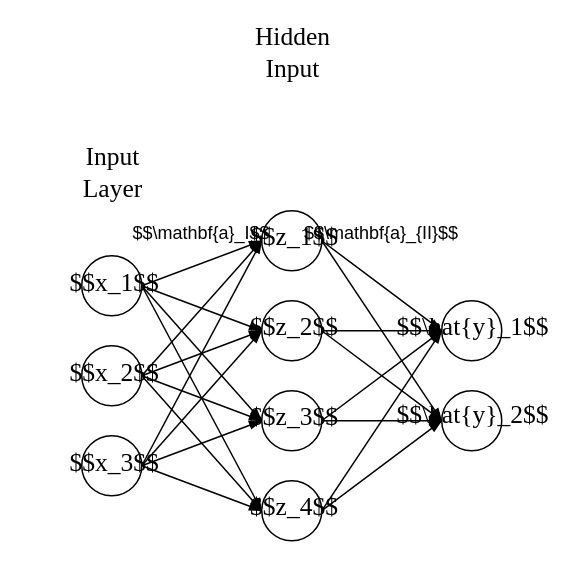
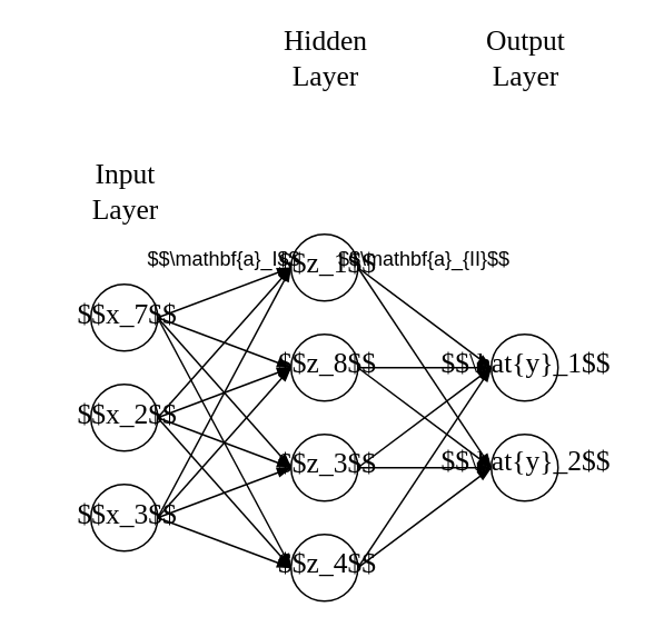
- <mxCell id="50" value="Hidden&lt;div&gt;Input&lt;/div&gt;" style="text;html=1;align=center;verticalAlign=middle;whiteSpace=wrap;rounded=0;fontFamily=Georgia;fontSize=17;" parent="1" vertex="1"><mxGeometry x="140" y="20" width="110" height="30" as="geometry" /></mxCell>
+ <mxCell id="50" value="Hidden&lt;div&gt;Layer&lt;/div&gt;" style="text;html=1;align=center;verticalAlign=middle;whiteSpace=wrap;rounded=0;fontFamily=Georgia;fontSize=17;" parent="1" vertex="1"><mxGeometry x="140" y="20" width="110" height="30" as="geometry" /></mxCell>
+ <mxCell id="51" value="&lt;div&gt;Output&lt;/div&gt;&lt;div&gt;Layer&lt;/div&gt;" style="text;html=1;align=center;verticalAlign=middle;whiteSpace=wrap;rounded=0;fontFamily=Georgia;fontSize=17;" parent="1" vertex="1"><mxGeometry x="260" y="20" width="110" height="30" as="geometry" /></mxCell>
- <mxCell id="5" value="&lt;span style=&quot;font-size: 17px;&quot;&gt;$$x_1$$&lt;/span&gt;" style="text;html=1;align=center;verticalAlign=middle;whiteSpace=wrap;rounded=0;fontFamily=Georgia;" parent="3" vertex="1"><mxGeometry x="2" y="4" width="40" height="30" as="geometry" /></mxCell>
+ <mxCell id="5" value="&lt;span style=&quot;font-size: 17px;&quot;&gt;$$x_7$$&lt;/span&gt;" style="text;html=1;align=center;verticalAlign=middle;whiteSpace=wrap;rounded=0;fontFamily=Georgia;" parent="3" vertex="1"><mxGeometry x="2" y="4" width="40" height="30" as="geometry" /></mxCell>
- <mxCell id="17" value="&lt;span style=&quot;font-size: 17px;&quot;&gt;$$z_2$$&lt;/span&gt;" style="text;html=1;align=center;verticalAlign=middle;whiteSpace=wrap;rounded=0;fontFamily=Georgia;" parent="15" vertex="1"><mxGeometry x="2" y="3" width="40" height="30" as="geometry" /></mxCell>
+ <mxCell id="17" value="&lt;span style=&quot;font-size: 17px;&quot;&gt;$$z_8$$&lt;/span&gt;" style="text;html=1;align=center;verticalAlign=middle;whiteSpace=wrap;rounded=0;fontFamily=Georgia;" parent="15" vertex="1"><mxGeometry x="2" y="3" width="40" height="30" as="geometry" /></mxCell>
